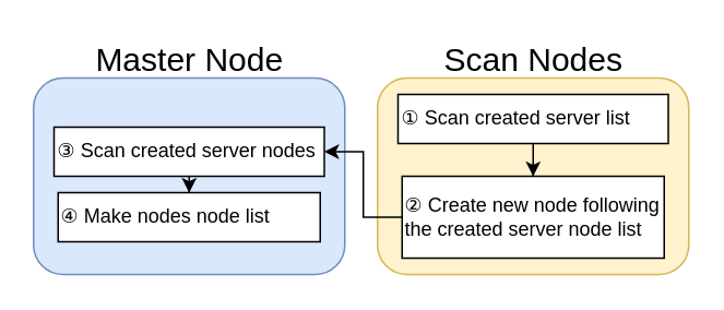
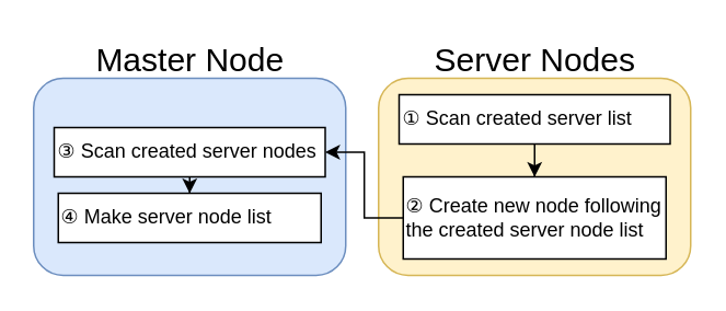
- <mxCell id="5" value="&lt;font style=&quot;font-size: 20px;&quot;&gt;Scan Nodes&lt;/font&gt;" style="text;html=1;strokeColor=none;fillColor=none;align=center;verticalAlign=middle;whiteSpace=wrap;rounded=0;" parent="1" vertex="1"><mxGeometry x="262.5" y="20" width="125" height="30" as="geometry" /></mxCell>
+ <mxCell id="5" value="&lt;font style=&quot;font-size: 20px;&quot;&gt;Server Nodes&lt;/font&gt;" style="text;html=1;strokeColor=none;fillColor=none;align=center;verticalAlign=middle;whiteSpace=wrap;rounded=0;" parent="1" vertex="1"><mxGeometry x="262.5" y="20" width="125" height="30" as="geometry" /></mxCell>
- <mxCell id="12" value="&lt;font style=&quot;font-size: 12px;&quot;&gt;④ Make nodes node list&lt;/font&gt;" style="rounded=0;whiteSpace=wrap;html=1;align=left;" parent="1" vertex="1"><mxGeometry x="35" y="117" width="160" height="30" as="geometry" /></mxCell>
+ <mxCell id="12" value="&lt;font style=&quot;font-size: 12px;&quot;&gt;④ Make server node list&lt;/font&gt;" style="rounded=0;whiteSpace=wrap;html=1;align=left;" parent="1" vertex="1"><mxGeometry x="35" y="117" width="160" height="30" as="geometry" /></mxCell>
